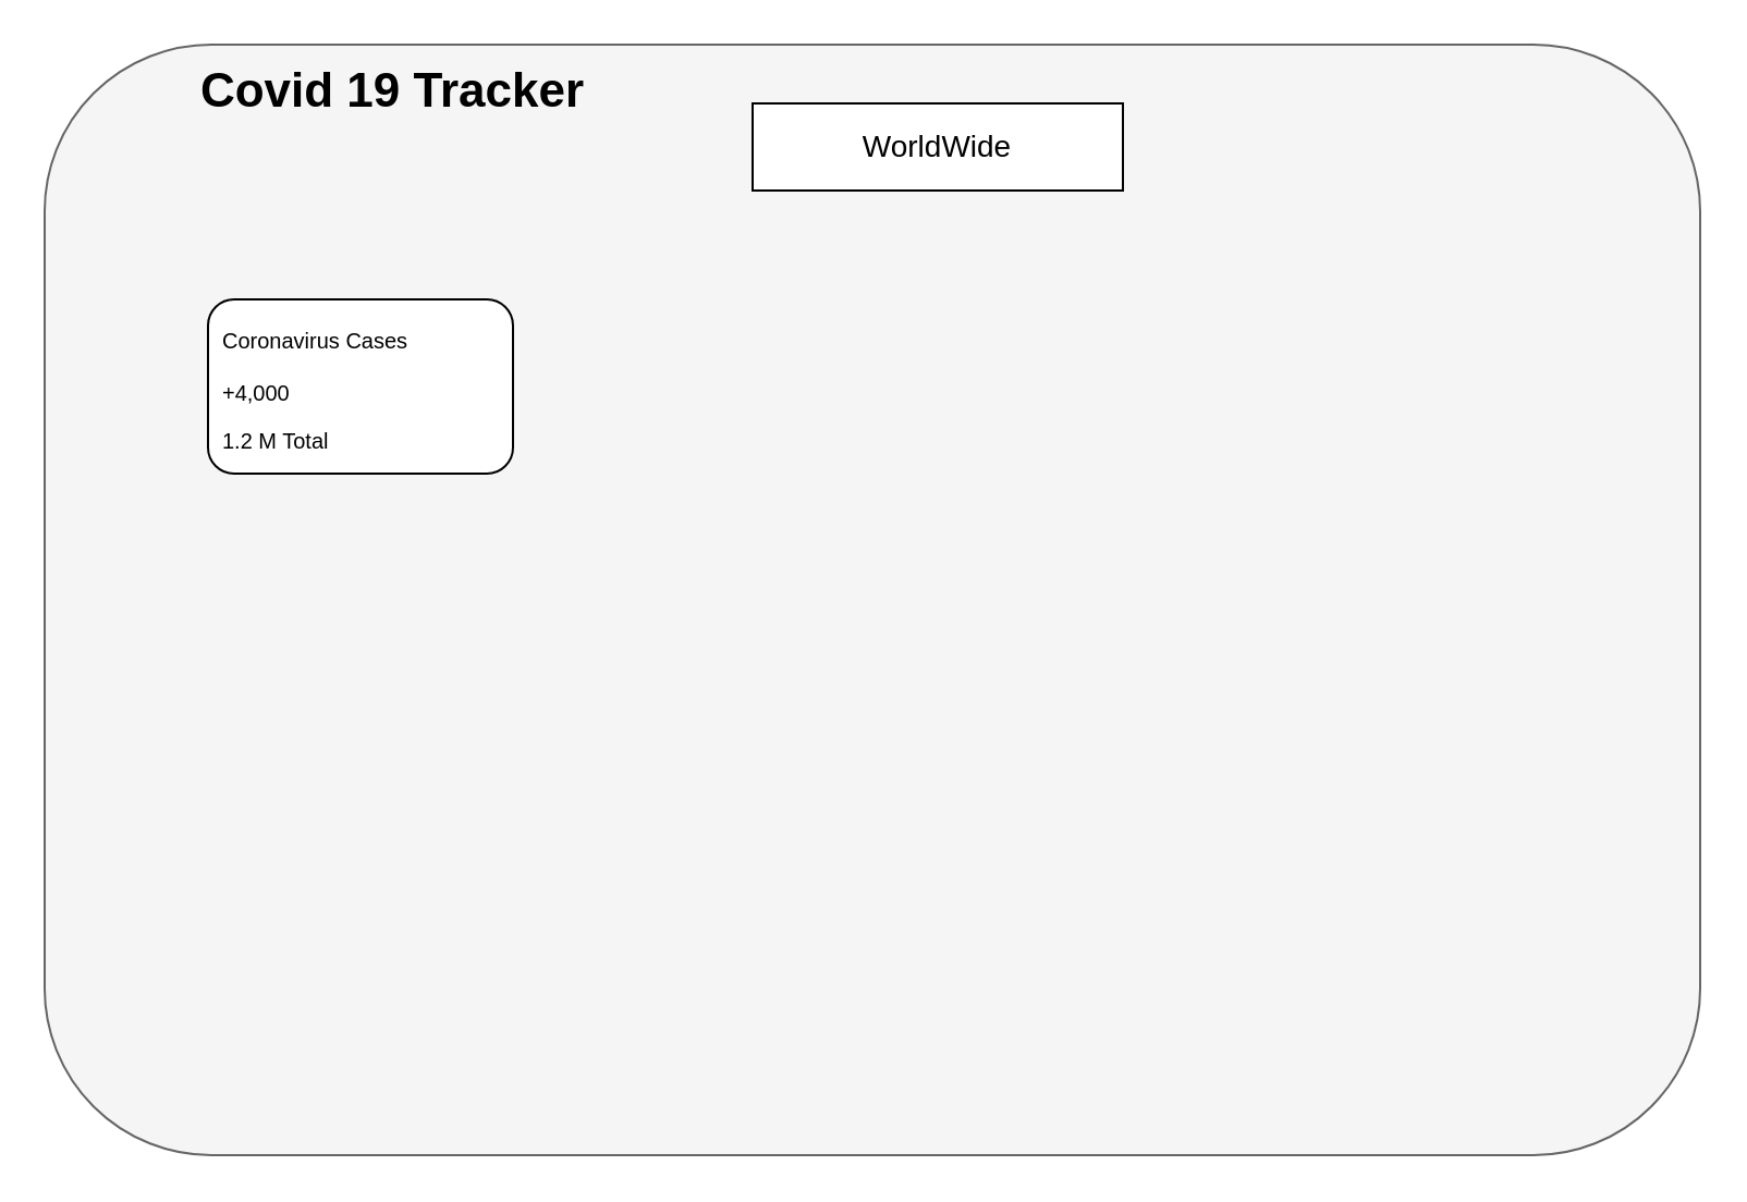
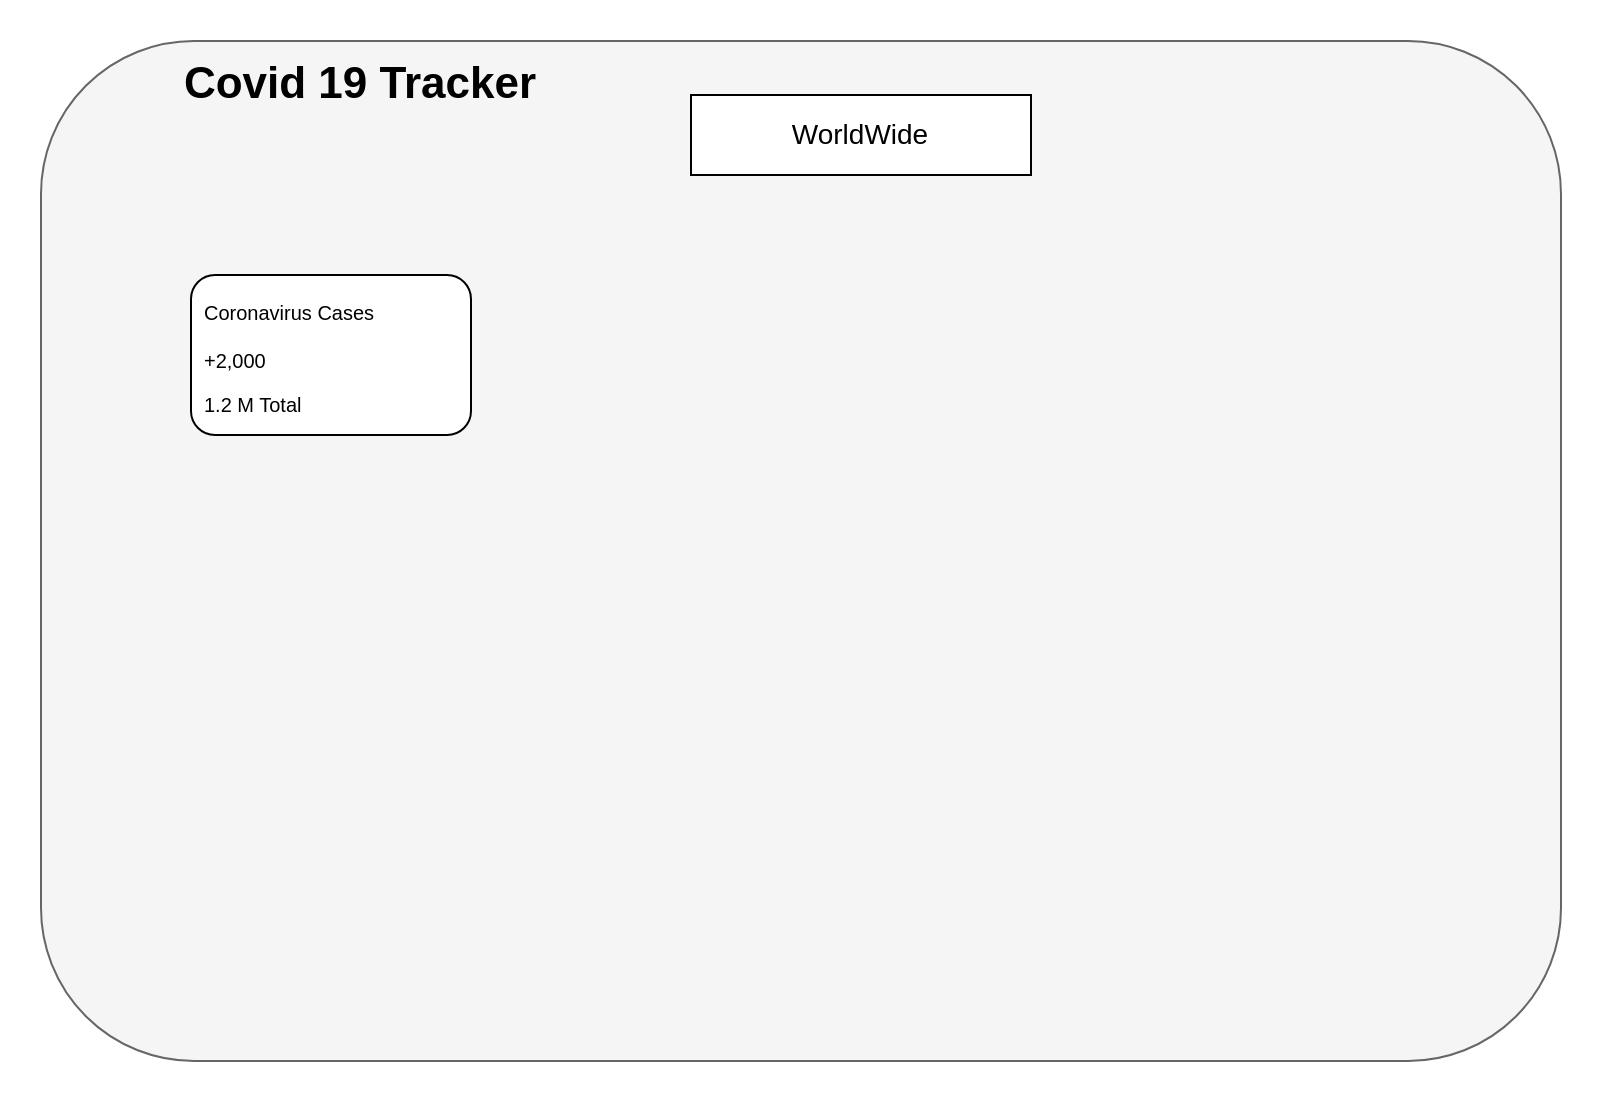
- <mxCell id="8" value="&lt;span style=&quot;font-size: 10px;&quot;&gt;+4,000&lt;/span&gt;" style="text;html=1;strokeColor=none;fillColor=none;align=left;verticalAlign=middle;whiteSpace=wrap;rounded=0;fontSize=22;" vertex="1" parent="1"><mxGeometry x="100" y="167" width="115" height="20" as="geometry" /></mxCell>
+ <mxCell id="8" value="&lt;span style=&quot;font-size: 10px;&quot;&gt;+2,000&lt;/span&gt;" style="text;html=1;strokeColor=none;fillColor=none;align=left;verticalAlign=middle;whiteSpace=wrap;rounded=0;fontSize=22;" vertex="1" parent="1"><mxGeometry x="100" y="167" width="115" height="20" as="geometry" /></mxCell>
